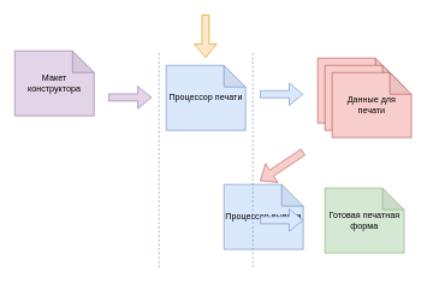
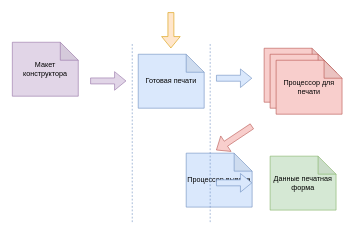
- <mxCell id="4" value="Процессор печати" style="shape=note;whiteSpace=wrap;html=1;backgroundOutline=1;darkOpacity=0.05;fillColor=#dae8fc;strokeColor=#6c8ebf;" vertex="1" parent="1"><mxGeometry x="230" y="90" width="110" height="90" as="geometry" /></mxCell>
+ <mxCell id="4" value="Готовая печати" style="shape=note;whiteSpace=wrap;html=1;backgroundOutline=1;darkOpacity=0.05;fillColor=#dae8fc;strokeColor=#6c8ebf;" vertex="1" parent="1"><mxGeometry x="230" y="90" width="110" height="90" as="geometry" /></mxCell>
- <mxCell id="12" value="Данные для печати" style="shape=note;whiteSpace=wrap;html=1;backgroundOutline=1;darkOpacity=0.05;fillColor=#f8cecc;strokeColor=#b85450;container=0;" vertex="1" parent="9"><mxGeometry x="20" y="20" width="110" height="90" as="geometry" /></mxCell>
+ <mxCell id="12" value="Процессор для печати" style="shape=note;whiteSpace=wrap;html=1;backgroundOutline=1;darkOpacity=0.05;fillColor=#f8cecc;strokeColor=#b85450;container=0;" vertex="1" parent="9"><mxGeometry x="20" y="20" width="110" height="90" as="geometry" /></mxCell>
- <mxCell id="6" value="Готовая печатная форма" style="shape=note;whiteSpace=wrap;html=1;backgroundOutline=1;darkOpacity=0.05;fillColor=#d5e8d4;strokeColor=#82b366;" vertex="1" parent="1"><mxGeometry x="450" y="260" width="110" height="90" as="geometry" /></mxCell>
+ <mxCell id="6" value="Данные печатная форма" style="shape=note;whiteSpace=wrap;html=1;backgroundOutline=1;darkOpacity=0.05;fillColor=#d5e8d4;strokeColor=#82b366;" vertex="1" parent="1"><mxGeometry x="450" y="260" width="110" height="90" as="geometry" /></mxCell>
